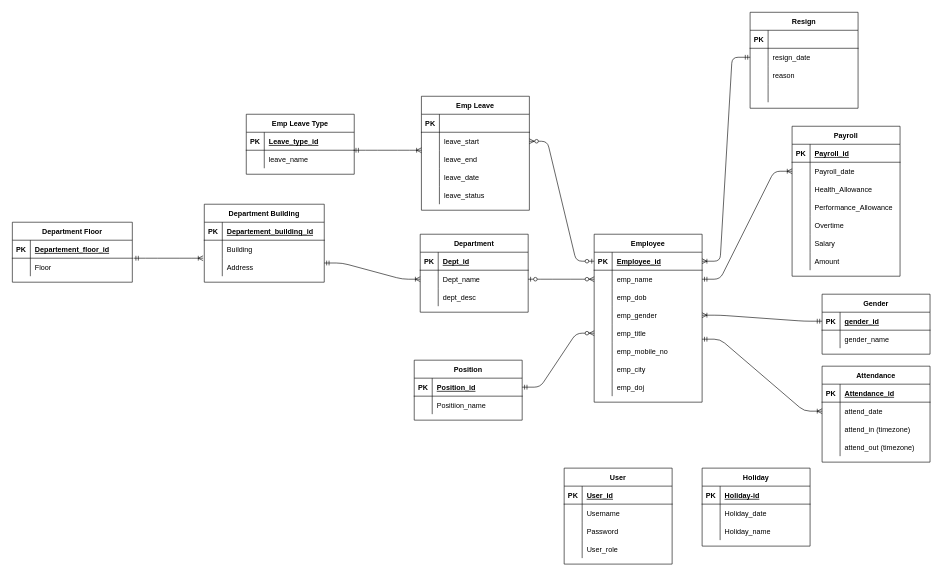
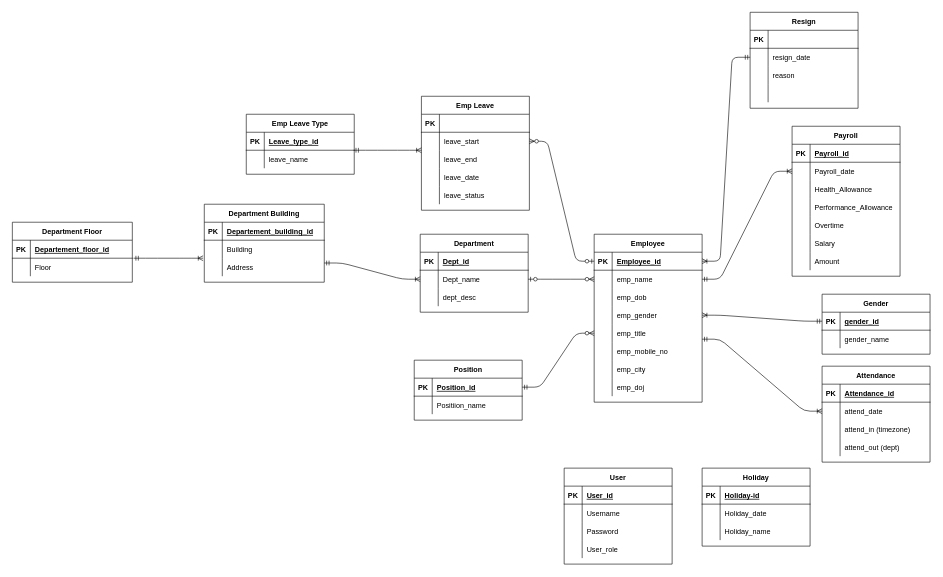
- <mxCell id="100" value="attend_out (timezone)" style="shape=partialRectangle;connectable=0;fillColor=none;top=0;left=0;bottom=0;right=0;align=left;spacingLeft=6;overflow=hidden;" parent="98" vertex="1"><mxGeometry x="30" width="150" height="30" as="geometry" /></mxCell>
+ <mxCell id="100" value="attend_out (dept)" style="shape=partialRectangle;connectable=0;fillColor=none;top=0;left=0;bottom=0;right=0;align=left;spacingLeft=6;overflow=hidden;" parent="98" vertex="1"><mxGeometry x="30" width="150" height="30" as="geometry" /></mxCell>
